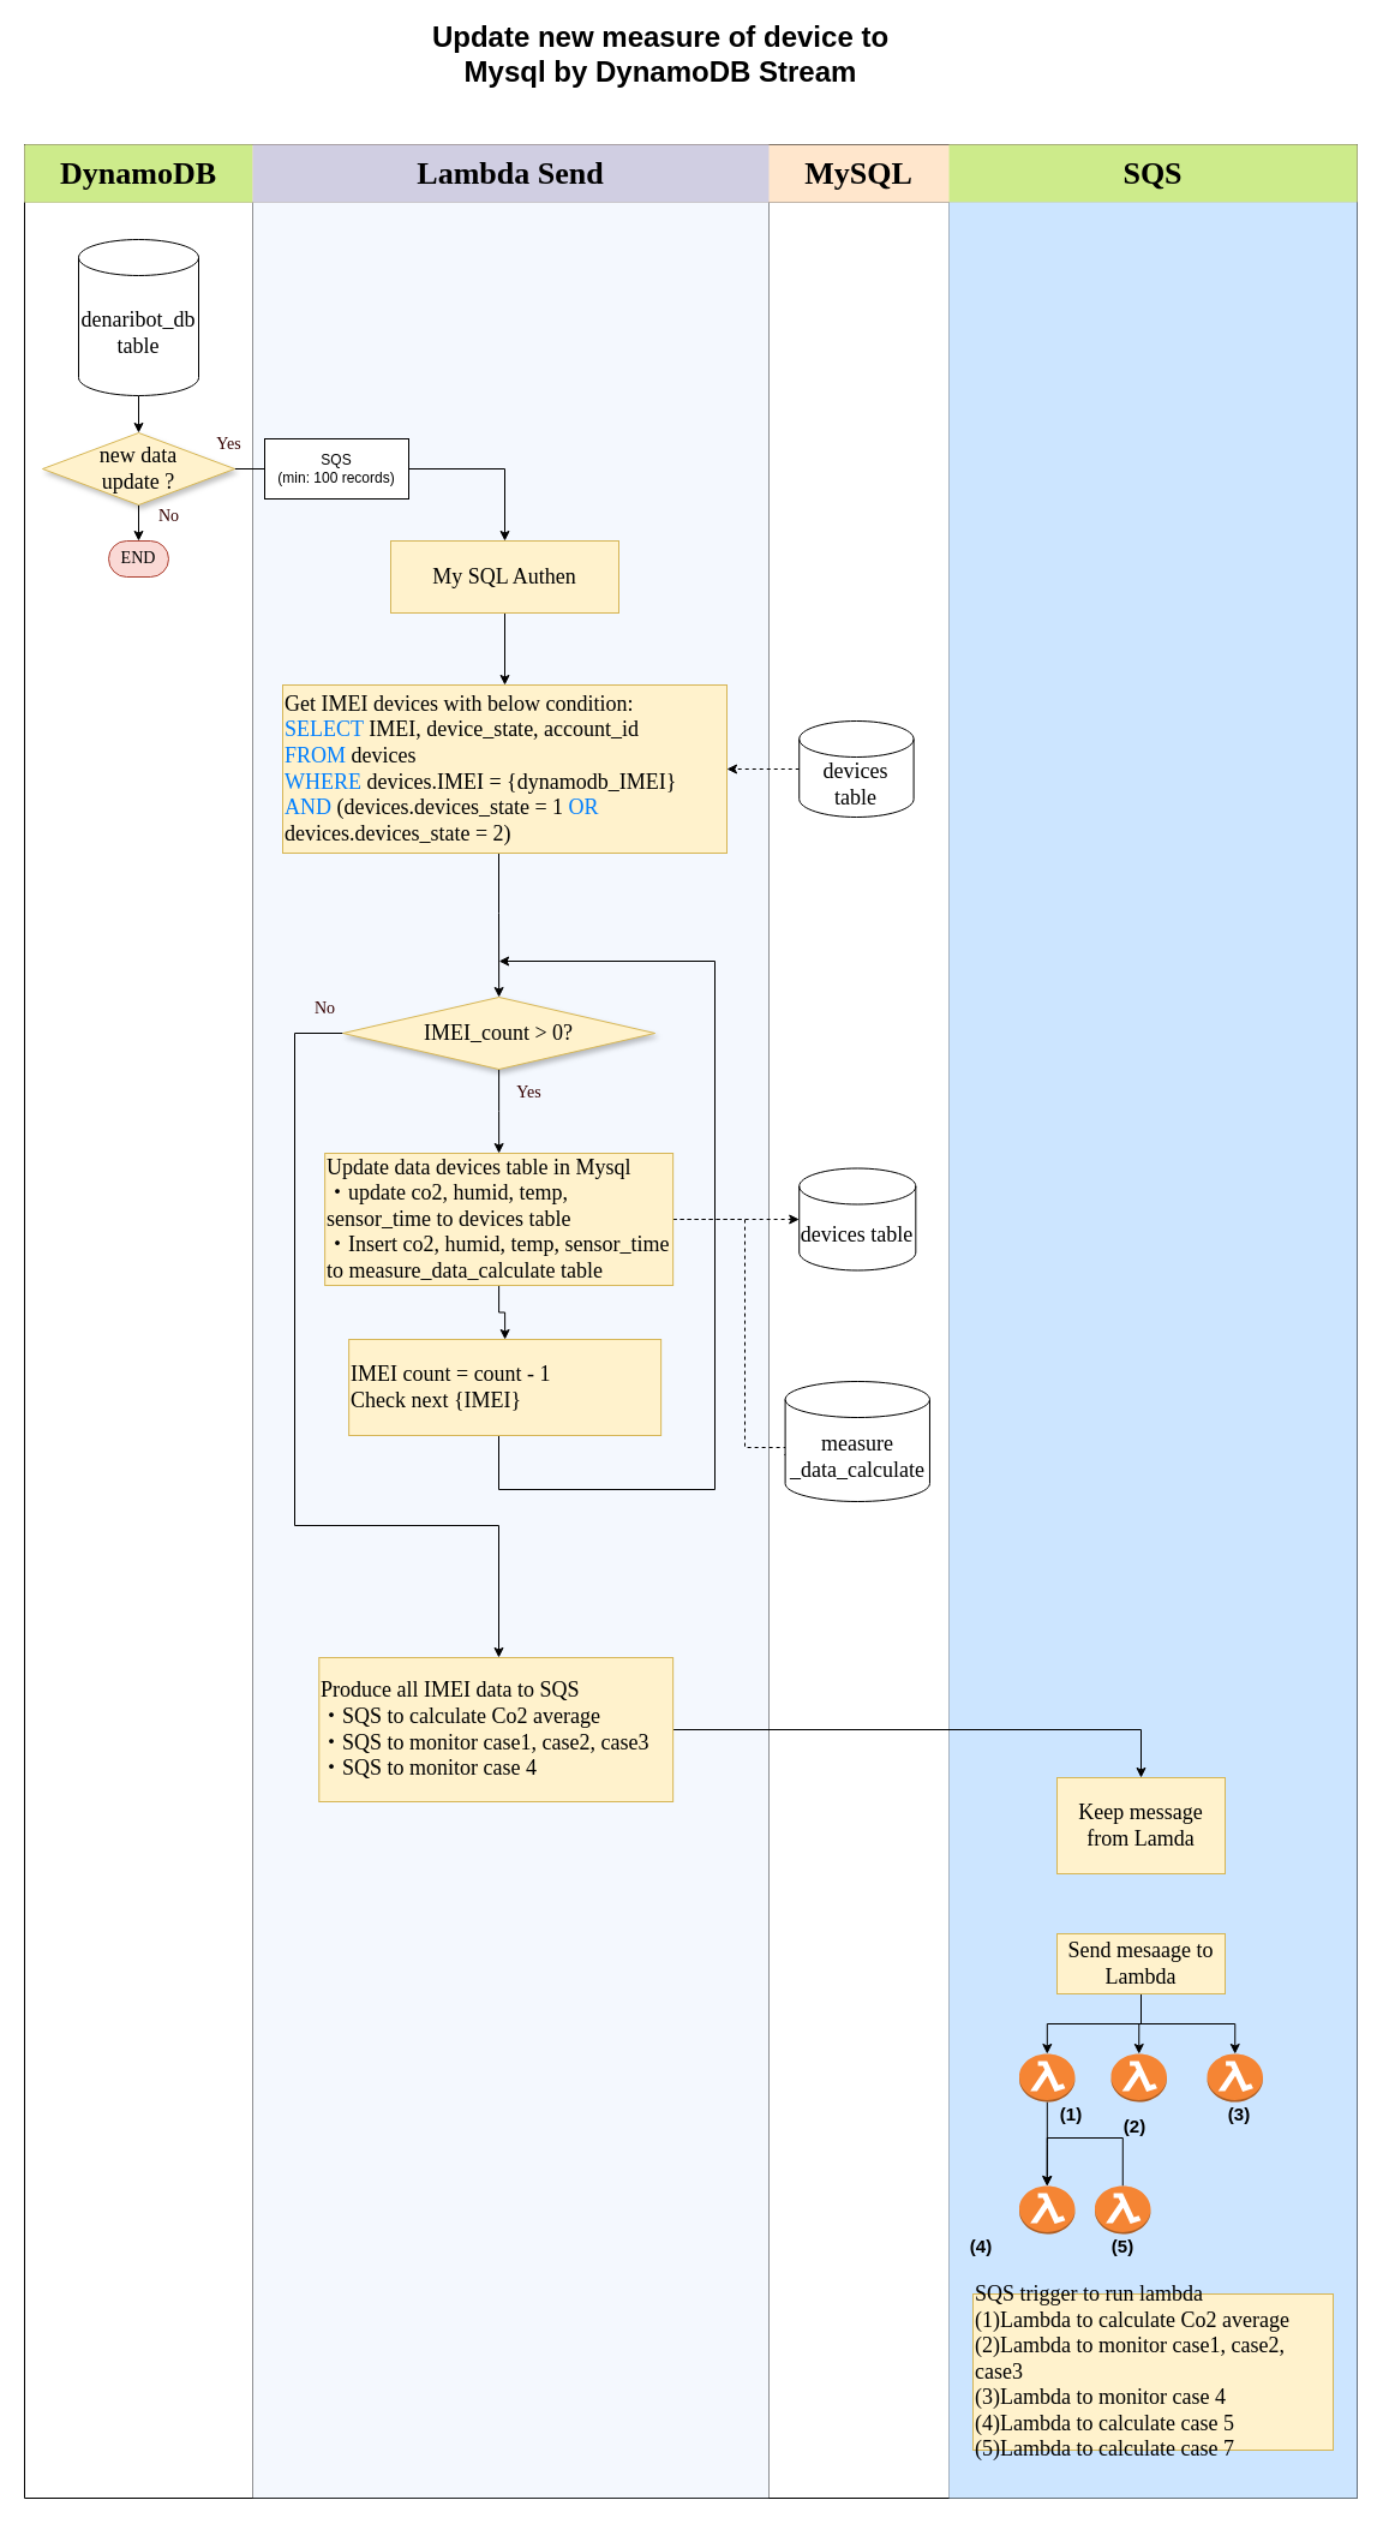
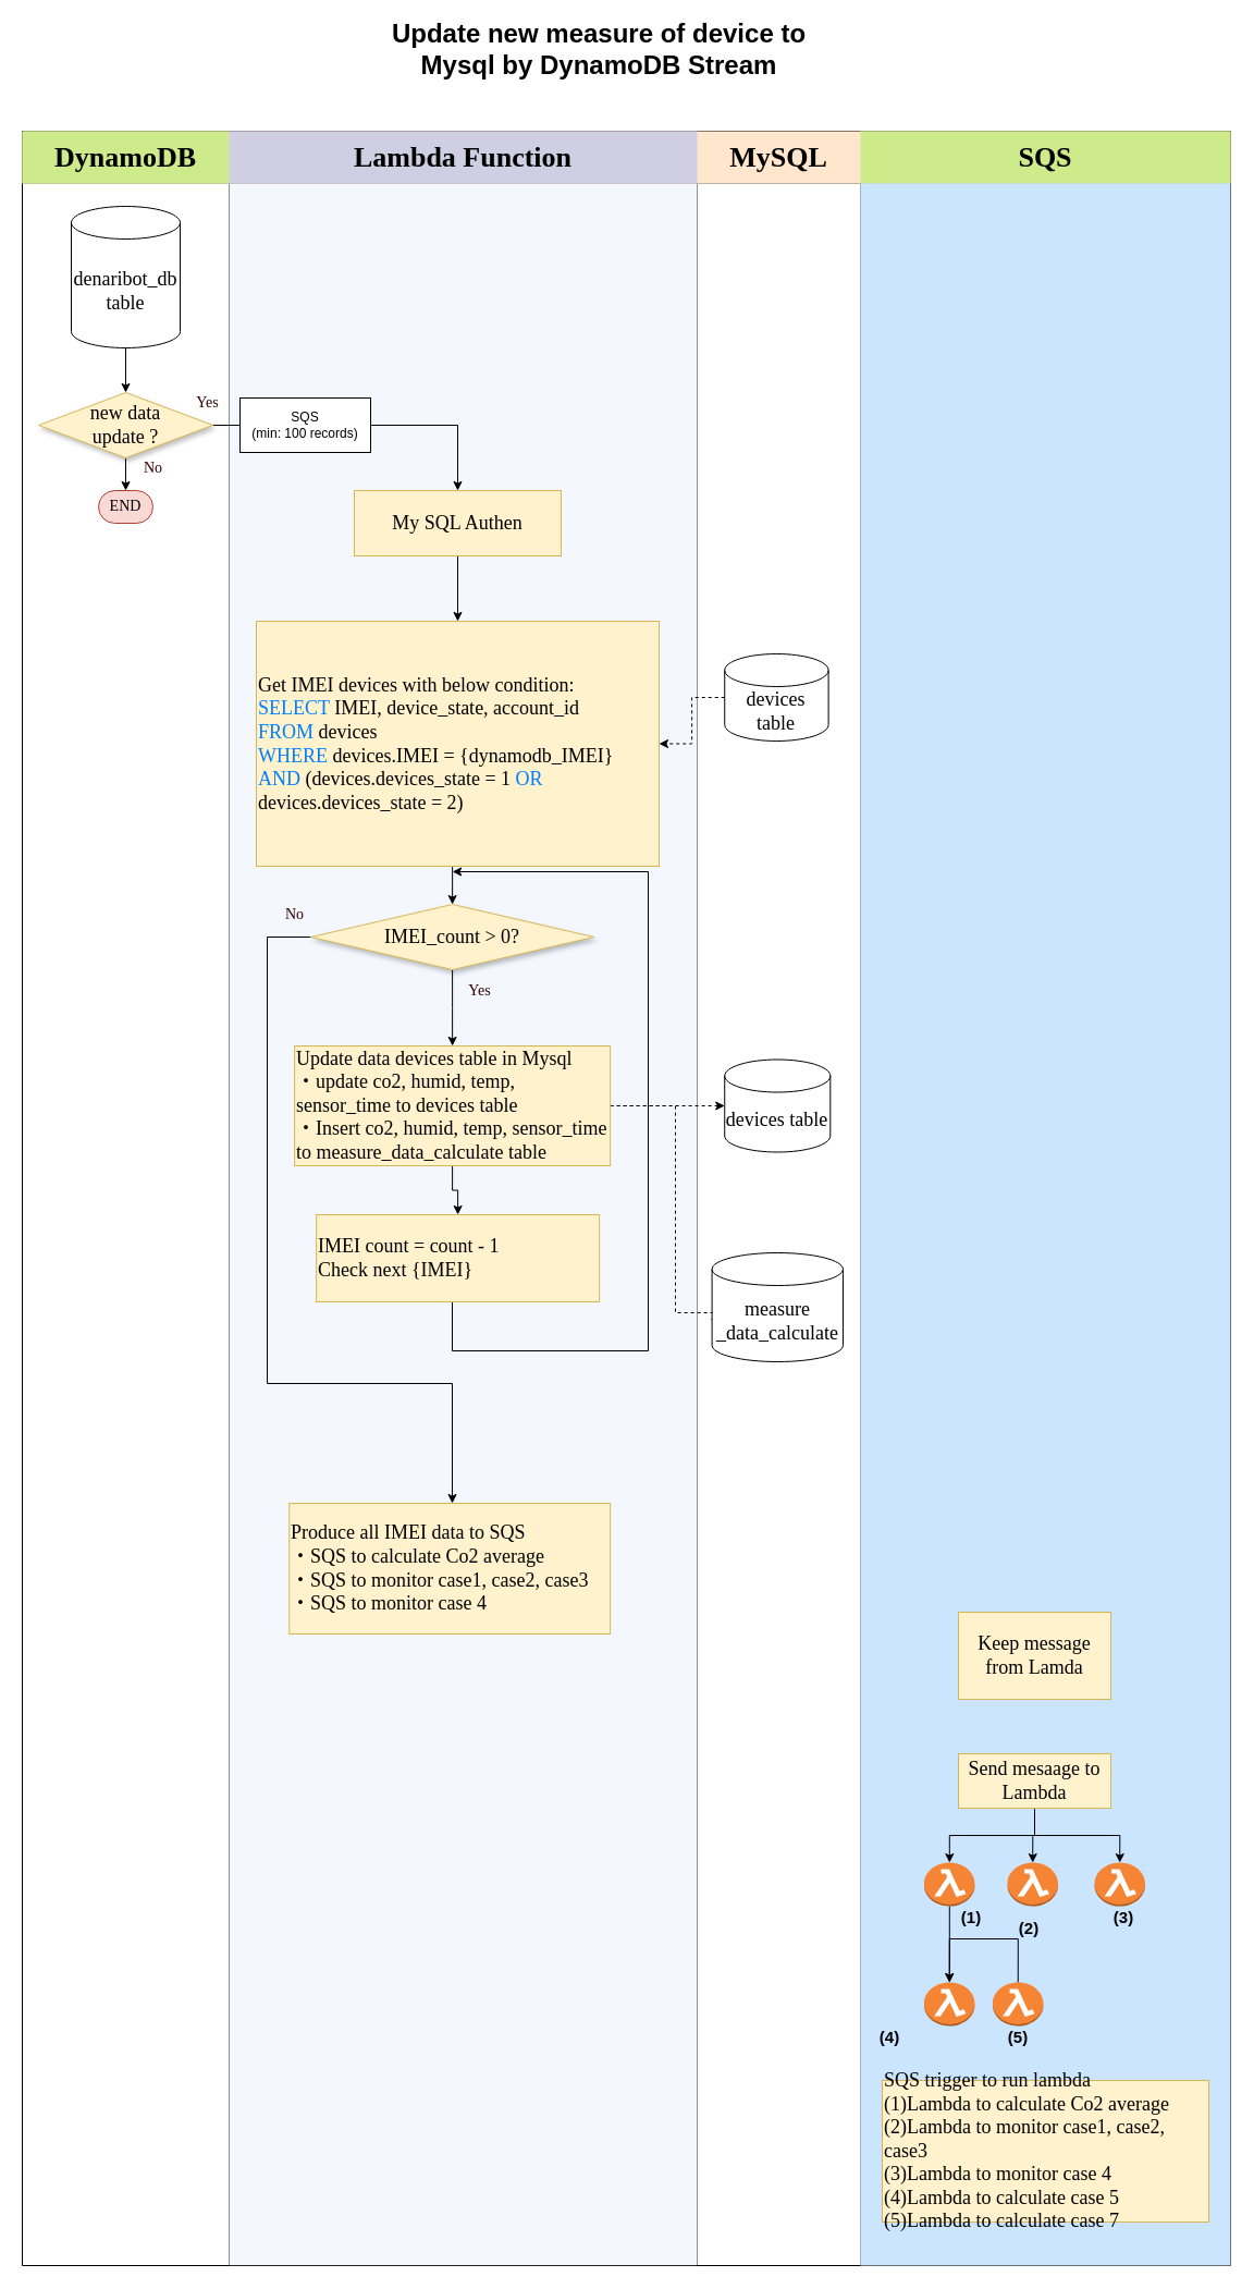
- <mxCell id="5" value="&lt;b style=&quot;font-size: 26px;&quot;&gt;Lambda Send&lt;/b&gt;" style="shape=partialRectangle;html=1;whiteSpace=wrap;connectable=0;overflow=hidden;fillColor=#d0cee2;top=0;left=0;bottom=0;right=0;strokeColor=#56517e;fontSize=26;fontFamily=Garamond;labelBorderColor=none;" parent="3" vertex="1"><mxGeometry x="190" width="430" height="48" as="geometry" /></mxCell>
+ <mxCell id="5" value="&lt;b style=&quot;font-size: 26px;&quot;&gt;Lambda Function&lt;/b&gt;" style="shape=partialRectangle;html=1;whiteSpace=wrap;connectable=0;overflow=hidden;fillColor=#d0cee2;top=0;left=0;bottom=0;right=0;strokeColor=#56517e;fontSize=26;fontFamily=Garamond;labelBorderColor=none;" parent="3" vertex="1"><mxGeometry x="190" width="430" height="48" as="geometry" /></mxCell>
- <mxCell id="20" value="denaribot_db&lt;br&gt;table" style="shape=cylinder3;whiteSpace=wrap;html=1;boundedLbl=1;backgroundOutline=1;size=15;fontFamily=Garamond;fontSize=18;" parent="1" vertex="1"><mxGeometry x="65" y="199" width="100" height="130" as="geometry" /></mxCell>
+ <mxCell id="20" value="denaribot_db&lt;br&gt;table" style="shape=cylinder3;whiteSpace=wrap;html=1;boundedLbl=1;backgroundOutline=1;size=15;fontFamily=Garamond;fontSize=18;" parent="1" vertex="1"><mxGeometry x="65" y="189" width="100" height="130" as="geometry" /></mxCell>
- <mxCell id="18" value="Get IMEI devices with below condition:&amp;nbsp;&lt;br&gt;&lt;font color=&quot;#007fff&quot;&gt;SELECT&lt;/font&gt; IMEI, device_state, account_id&lt;br&gt;&lt;font color=&quot;#007fff&quot;&gt;FROM&lt;/font&gt; devices&amp;nbsp;&lt;br style=&quot;font-size: 18px&quot;&gt;&lt;font color=&quot;#007fff&quot;&gt;WHERE&lt;/font&gt; devices.IMEI = {dynamodb_IMEI}&lt;br&gt;&lt;font color=&quot;#007fff&quot;&gt;AND&lt;/font&gt; (devices.devices_state = 1 &lt;font color=&quot;#007fff&quot;&gt;OR&lt;/font&gt; devices.devices_state = 2)" style="whiteSpace=wrap;html=1;fontFamily=Garamond;fontSize=18;align=left;fillColor=#fff2cc;strokeColor=#d6b656;" parent="1" vertex="1"><mxGeometry x="235" y="570" width="370" height="140" as="geometry" /></mxCell>
+ <mxCell id="18" value="Get IMEI devices with below condition:&amp;nbsp;&lt;br&gt;&lt;font color=&quot;#007fff&quot;&gt;SELECT&lt;/font&gt; IMEI, device_state, account_id&lt;br&gt;&lt;font color=&quot;#007fff&quot;&gt;FROM&lt;/font&gt; devices&amp;nbsp;&lt;br style=&quot;font-size: 18px&quot;&gt;&lt;font color=&quot;#007fff&quot;&gt;WHERE&lt;/font&gt; devices.IMEI = {dynamodb_IMEI}&lt;br&gt;&lt;font color=&quot;#007fff&quot;&gt;AND&lt;/font&gt; (devices.devices_state = 1 &lt;font color=&quot;#007fff&quot;&gt;OR&lt;/font&gt; devices.devices_state = 2)" style="whiteSpace=wrap;html=1;fontFamily=Garamond;fontSize=18;align=left;fillColor=#fff2cc;strokeColor=#d6b656;" parent="1" vertex="1"><mxGeometry x="235" y="570" width="370" height="225" as="geometry" /></mxCell>
- <mxCell id="42" style="edgeStyle=orthogonalEdgeStyle;rounded=0;orthogonalLoop=1;jettySize=auto;html=1;entryX=0.5;entryY=0;entryDx=0;entryDy=0;" parent="1" source="43" target="48" edge="1"><mxGeometry relative="1" as="geometry" /></mxCell>
